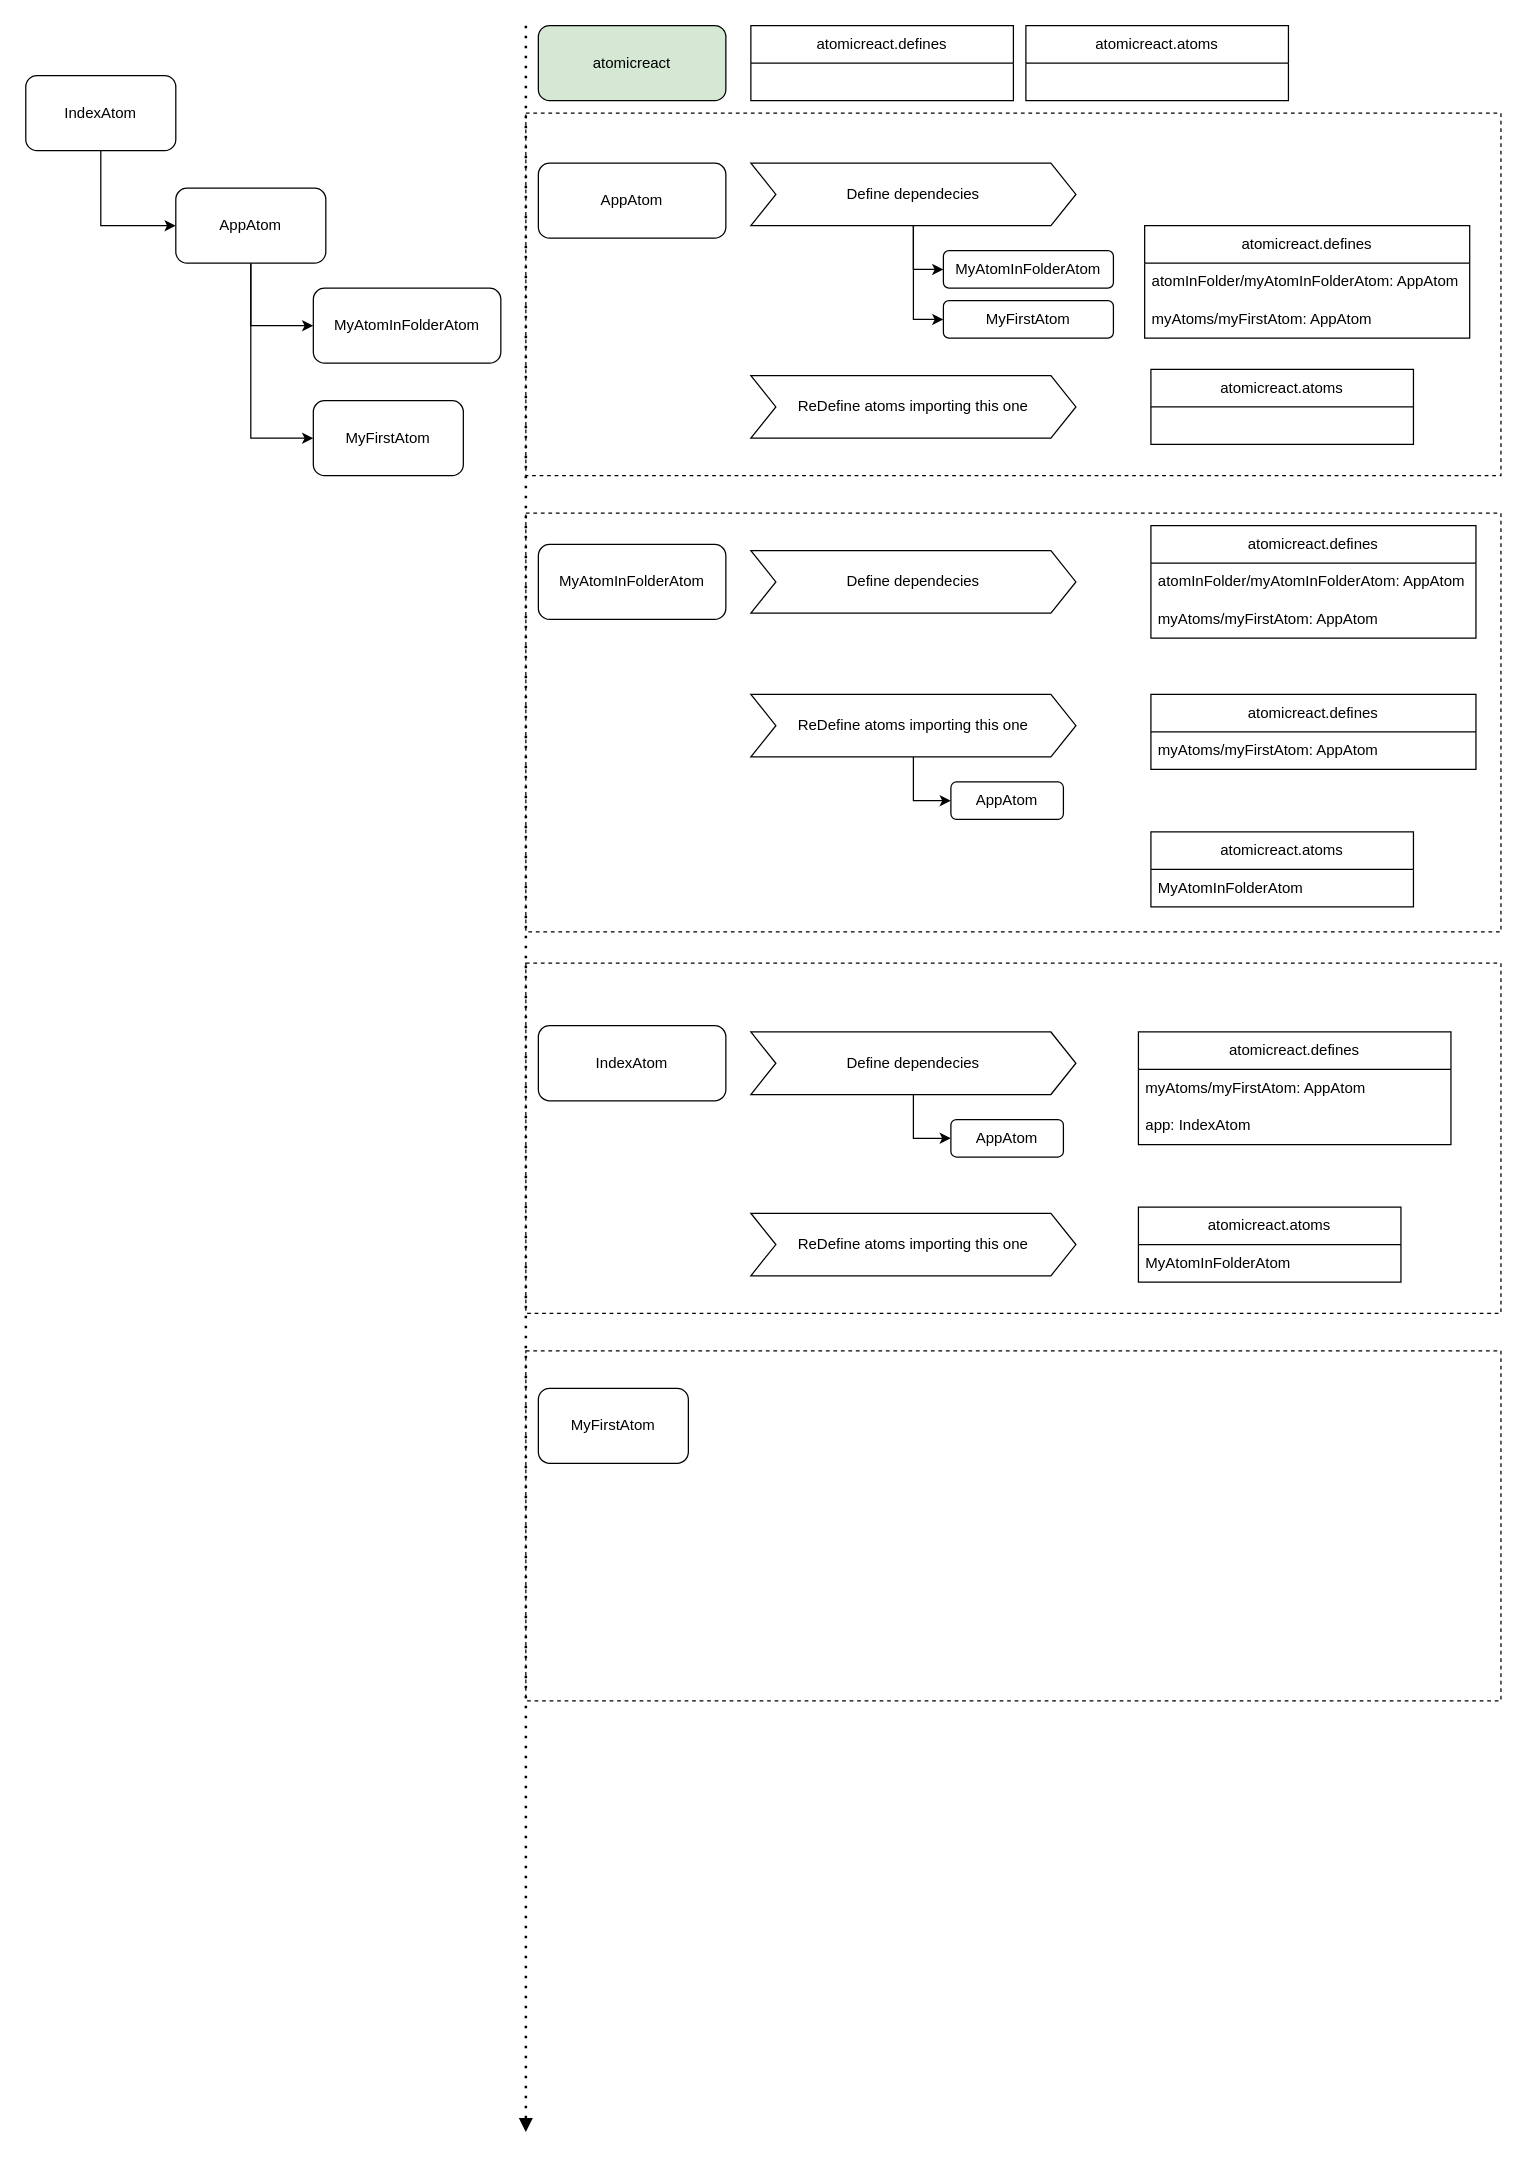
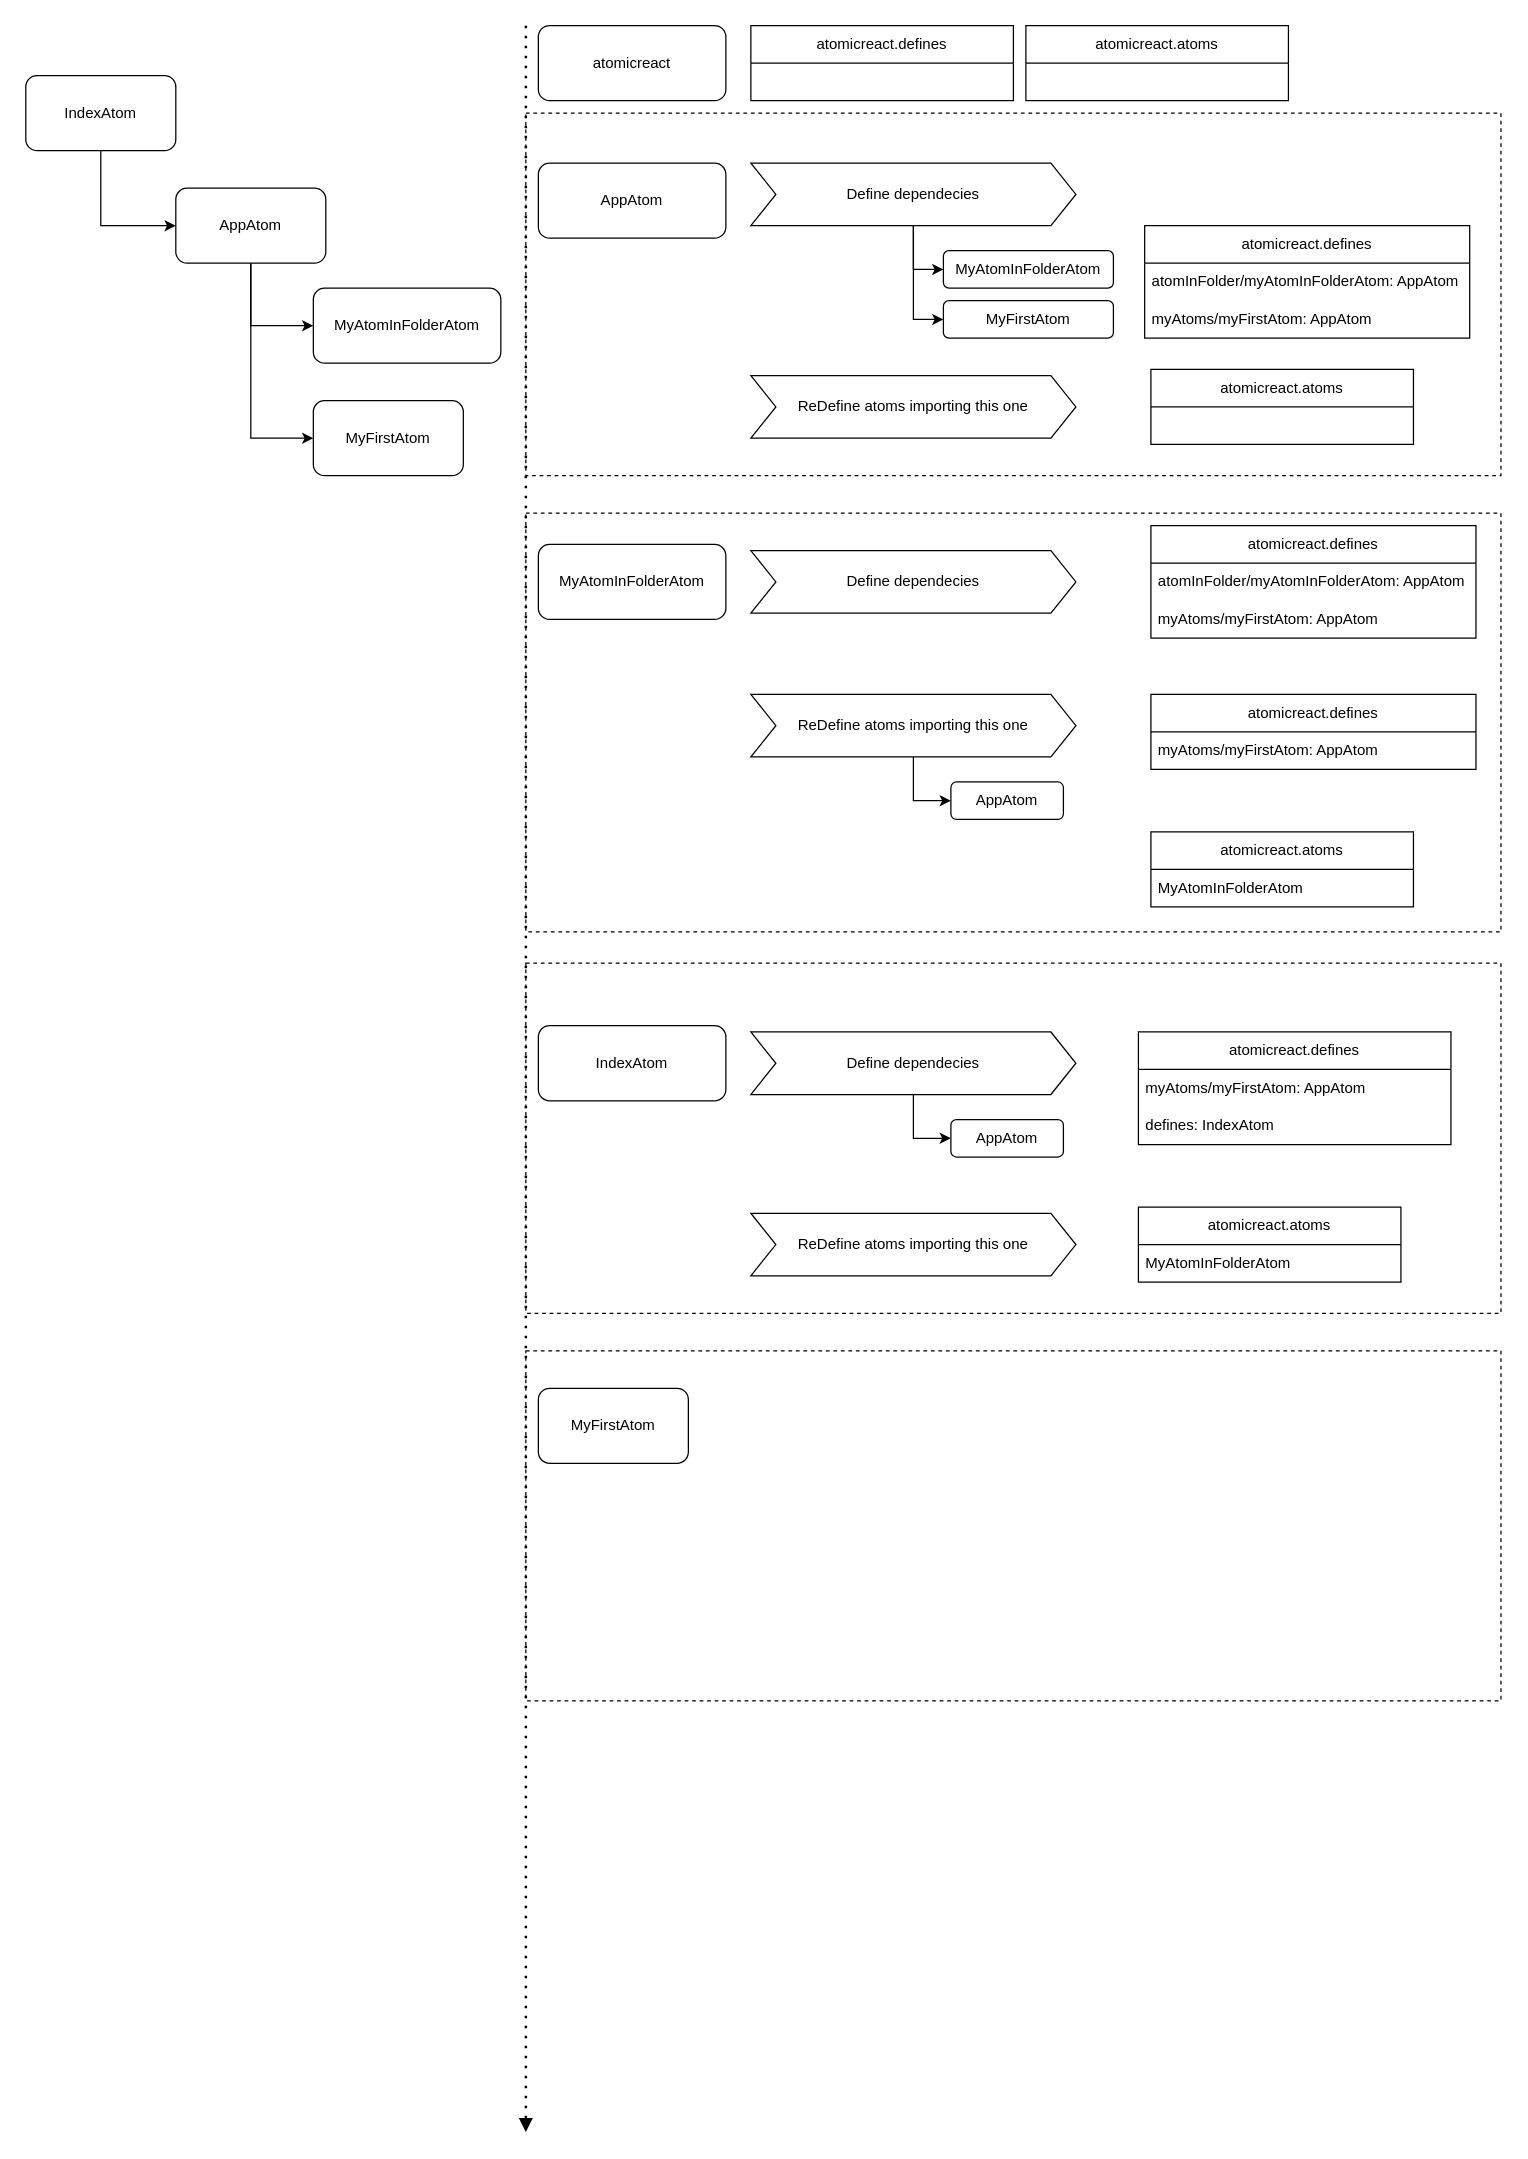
- <mxCell id="23" value="atomicreact" style="rounded=1;whiteSpace=wrap;html=1;fillColor=#d5e8d4;" vertex="1" parent="1"><mxGeometry x="430" y="20" width="150" height="60" as="geometry" /></mxCell>
+ <mxCell id="23" value="atomicreact" style="rounded=1;whiteSpace=wrap;html=1;" vertex="1" parent="1"><mxGeometry x="430" y="20" width="150" height="60" as="geometry" /></mxCell>
- <mxCell id="43" value="app: IndexAtom" style="text;strokeColor=none;fillColor=none;align=left;verticalAlign=middle;spacingLeft=4;spacingRight=4;overflow=hidden;points=[[0,0.5],[1,0.5]];portConstraint=eastwest;rotatable=0;whiteSpace=wrap;html=1;" vertex="1" parent="41"><mxGeometry y="60" width="250" height="30" as="geometry" /></mxCell>
+ <mxCell id="43" value="defines: IndexAtom" style="text;strokeColor=none;fillColor=none;align=left;verticalAlign=middle;spacingLeft=4;spacingRight=4;overflow=hidden;points=[[0,0.5],[1,0.5]];portConstraint=eastwest;rotatable=0;whiteSpace=wrap;html=1;" vertex="1" parent="41"><mxGeometry y="60" width="250" height="30" as="geometry" /></mxCell>
